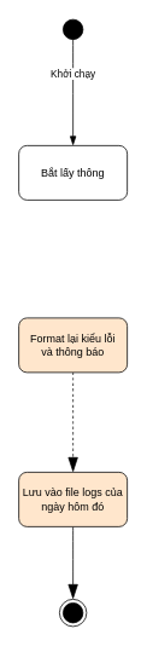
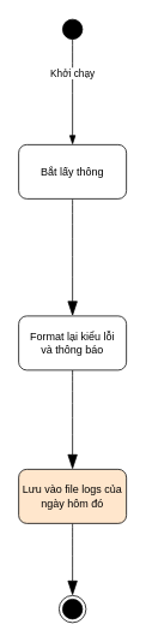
+ <mxCell id="3" style="edgeStyle=none;curved=1;rounded=0;orthogonalLoop=1;jettySize=auto;html=1;exitX=0.5;exitY=1;exitDx=0;exitDy=0;endArrow=blockThin;startSize=10;endSize=14;sourcePerimeterSpacing=8;targetPerimeterSpacing=8;entryX=0.5;entryY=0;entryDx=0;entryDy=0;endFill=1;" edge="1" parent="1" source="4" target="6"><mxGeometry relative="1" as="geometry"><mxPoint x="80" y="350" as="targetPoint" /></mxGeometry></mxCell>
- <mxCell id="6" value="Format lại kiểu lỗi&lt;br&gt;và thông báo" style="rounded=1;whiteSpace=wrap;html=1;fillColor=#ffe6cc;" vertex="1" parent="1"><mxGeometry x="20" y="350" width="120" height="60" as="geometry" /></mxCell>
+ <mxCell id="6" value="Format lại kiểu lỗi&lt;br&gt;và thông báo" style="rounded=1;whiteSpace=wrap;html=1;" vertex="1" parent="1"><mxGeometry x="20" y="350" width="120" height="60" as="geometry" /></mxCell>
- <mxCell id="5" style="edgeStyle=none;curved=1;rounded=0;orthogonalLoop=1;jettySize=auto;html=1;exitX=0.5;exitY=1;exitDx=0;exitDy=0;endArrow=blockThin;startSize=10;endSize=14;sourcePerimeterSpacing=8;targetPerimeterSpacing=8;entryX=0.5;entryY=0;entryDx=0;entryDy=0;endFill=1;dashed=1;" edge="1" parent="1" source="6" target="8"><mxGeometry relative="1" as="geometry"><mxPoint x="80" y="500" as="targetPoint" /></mxGeometry></mxCell>
+ <mxCell id="5" style="edgeStyle=none;curved=1;rounded=0;orthogonalLoop=1;jettySize=auto;html=1;exitX=0.5;exitY=1;exitDx=0;exitDy=0;endArrow=blockThin;startSize=10;endSize=14;sourcePerimeterSpacing=8;targetPerimeterSpacing=8;entryX=0.5;entryY=0;entryDx=0;entryDy=0;endFill=1;" edge="1" parent="1" source="6" target="8"><mxGeometry relative="1" as="geometry"><mxPoint x="80" y="500" as="targetPoint" /></mxGeometry></mxCell>
